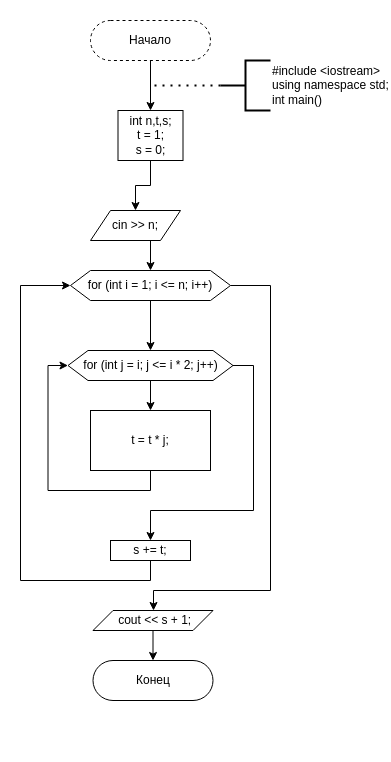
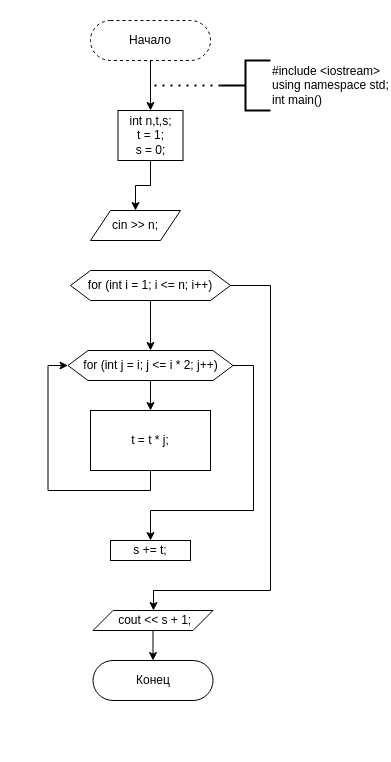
- <mxCell id="10" style="edgeStyle=orthogonalEdgeStyle;rounded=0;orthogonalLoop=1;jettySize=auto;html=1;exitX=0.5;exitY=1;exitDx=0;exitDy=0;entryX=0.5;entryY=0;entryDx=0;entryDy=0;" edge="1" parent="1" source="11" target="14"><mxGeometry relative="1" as="geometry" /></mxCell>
- <mxCell id="22" style="edgeStyle=orthogonalEdgeStyle;rounded=0;orthogonalLoop=1;jettySize=auto;html=1;exitX=0.5;exitY=1;exitDx=0;exitDy=0;entryX=0;entryY=0.5;entryDx=0;entryDy=0;" edge="1" parent="1" source="23" target="14"><mxGeometry relative="1" as="geometry"><Array as="points"><mxPoint x="150" y="580" /><mxPoint x="20" y="580" /><mxPoint x="20" y="285" /></Array></mxGeometry></mxCell>
